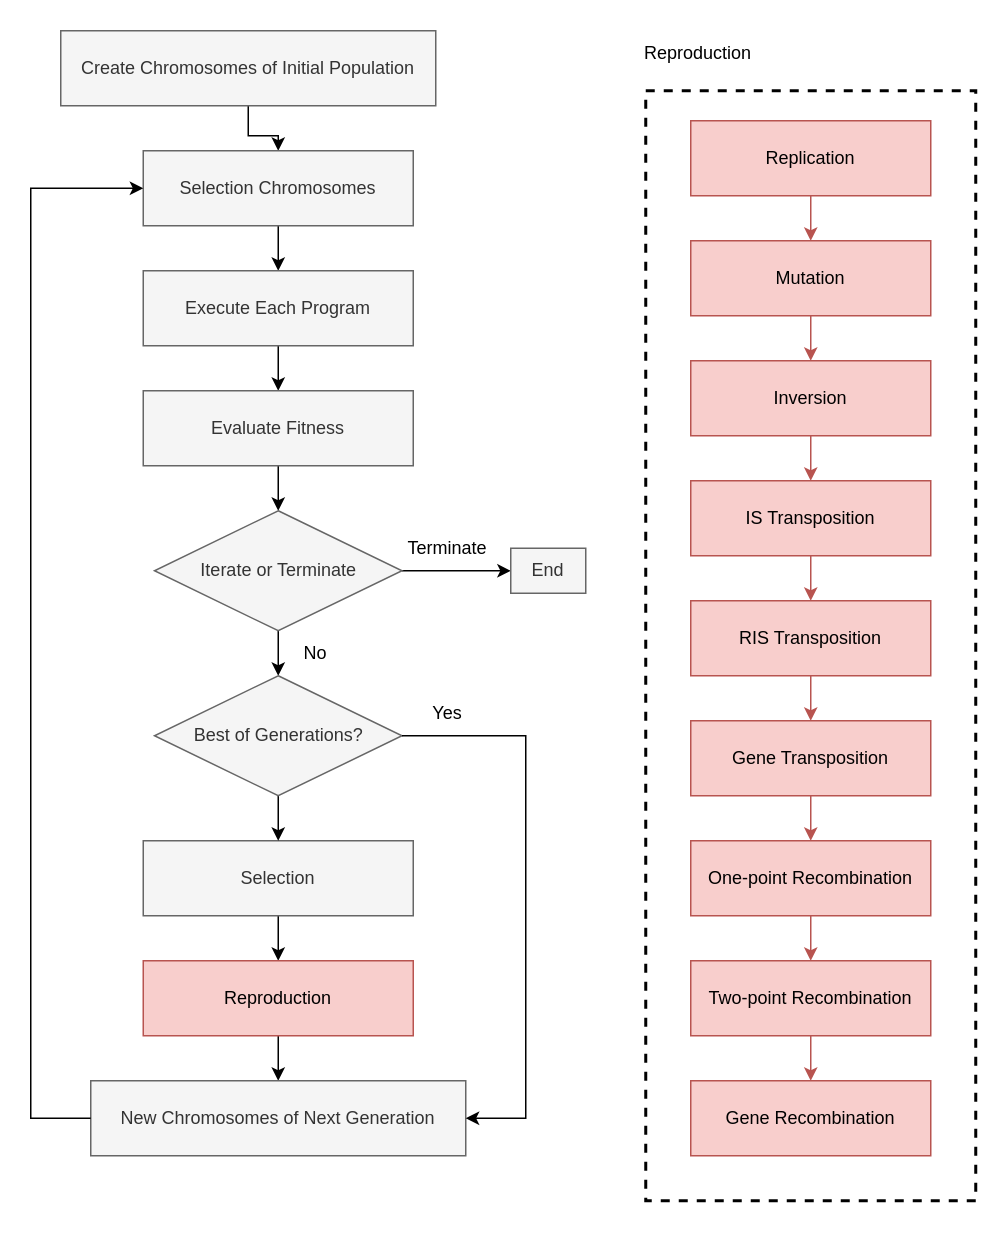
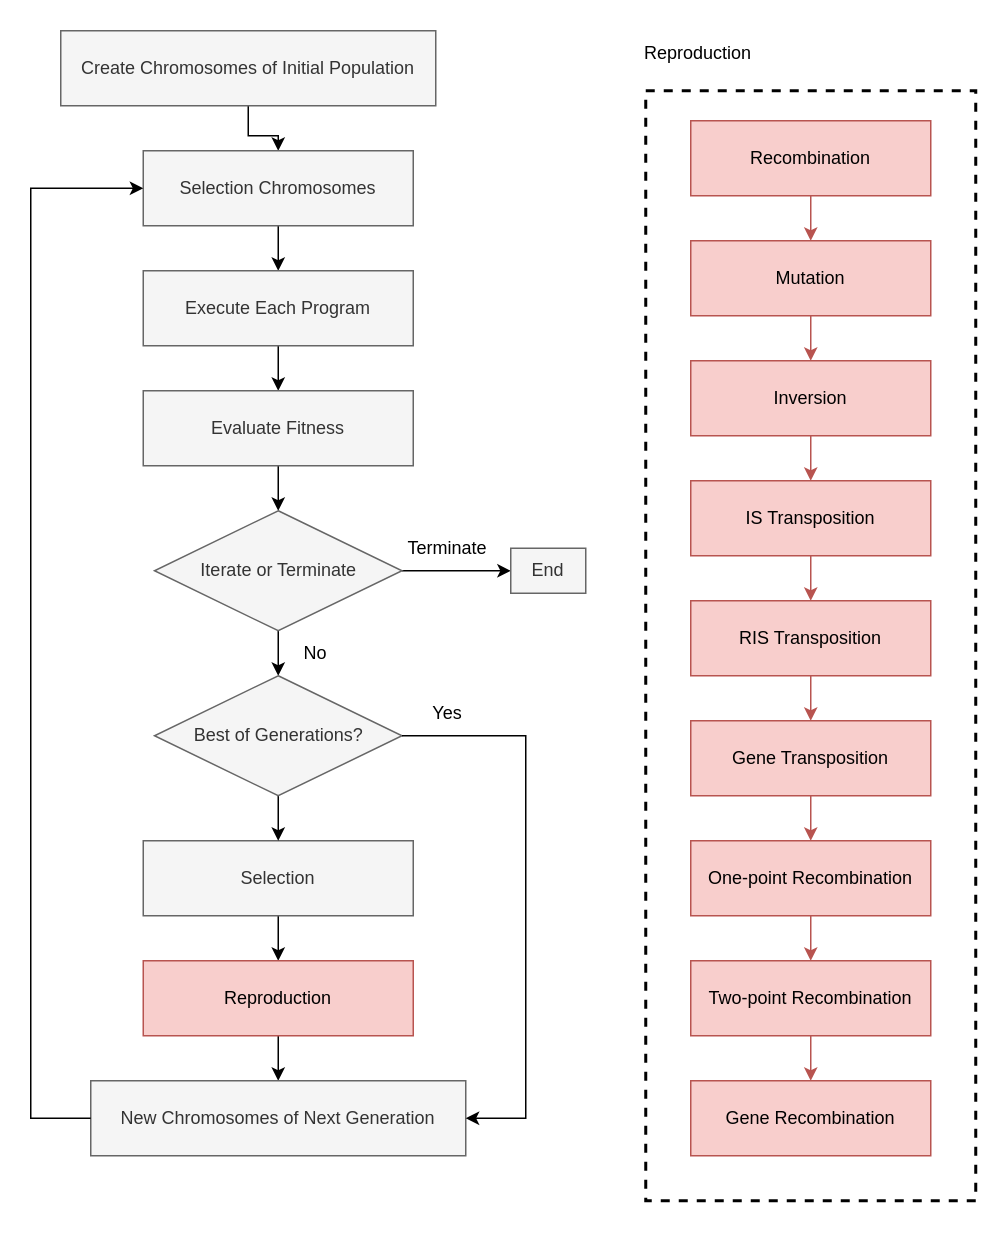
- <mxCell id="42" value="Replication" style="rounded=0;whiteSpace=wrap;html=1;fillColor=#f8cecc;strokeColor=#b85450;" vertex="1" parent="1"><mxGeometry x="460" y="80" width="160" height="50" as="geometry" /></mxCell>
+ <mxCell id="42" value="Recombination" style="rounded=0;whiteSpace=wrap;html=1;fillColor=#f8cecc;strokeColor=#b85450;" vertex="1" parent="1"><mxGeometry x="460" y="80" width="160" height="50" as="geometry" /></mxCell>
